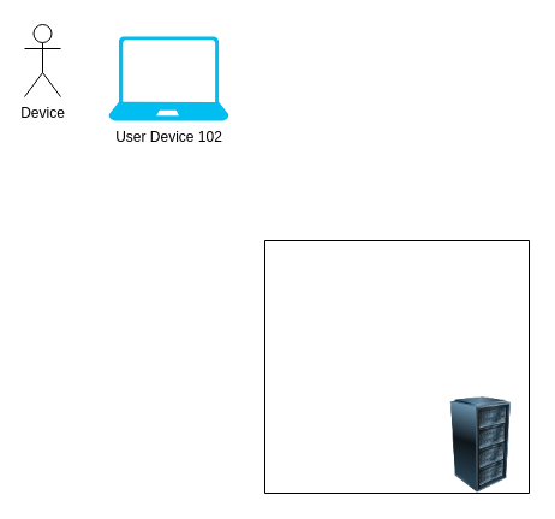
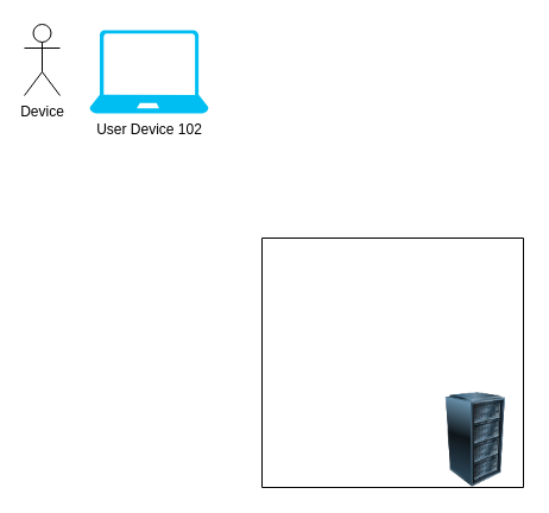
- <mxCell id="3" value="User Device 102&lt;div&gt;&lt;br&gt;&lt;/div&gt;" style="verticalLabelPosition=bottom;html=1;verticalAlign=top;align=center;strokeColor=none;fillColor=#00BEF2;shape=mxgraph.azure.laptop;pointerEvents=1;" vertex="1" parent="1"><mxGeometry x="90" y="30" width="100" height="70" as="geometry" /></mxCell>
+ <mxCell id="3" value="User Device 102&lt;div&gt;&lt;br&gt;&lt;/div&gt;" style="verticalLabelPosition=bottom;html=1;verticalAlign=top;align=center;strokeColor=none;fillColor=#00BEF2;shape=mxgraph.azure.laptop;pointerEvents=1;" vertex="1" parent="1"><mxGeometry x="75" y="25" width="100" height="70" as="geometry" /></mxCell>
